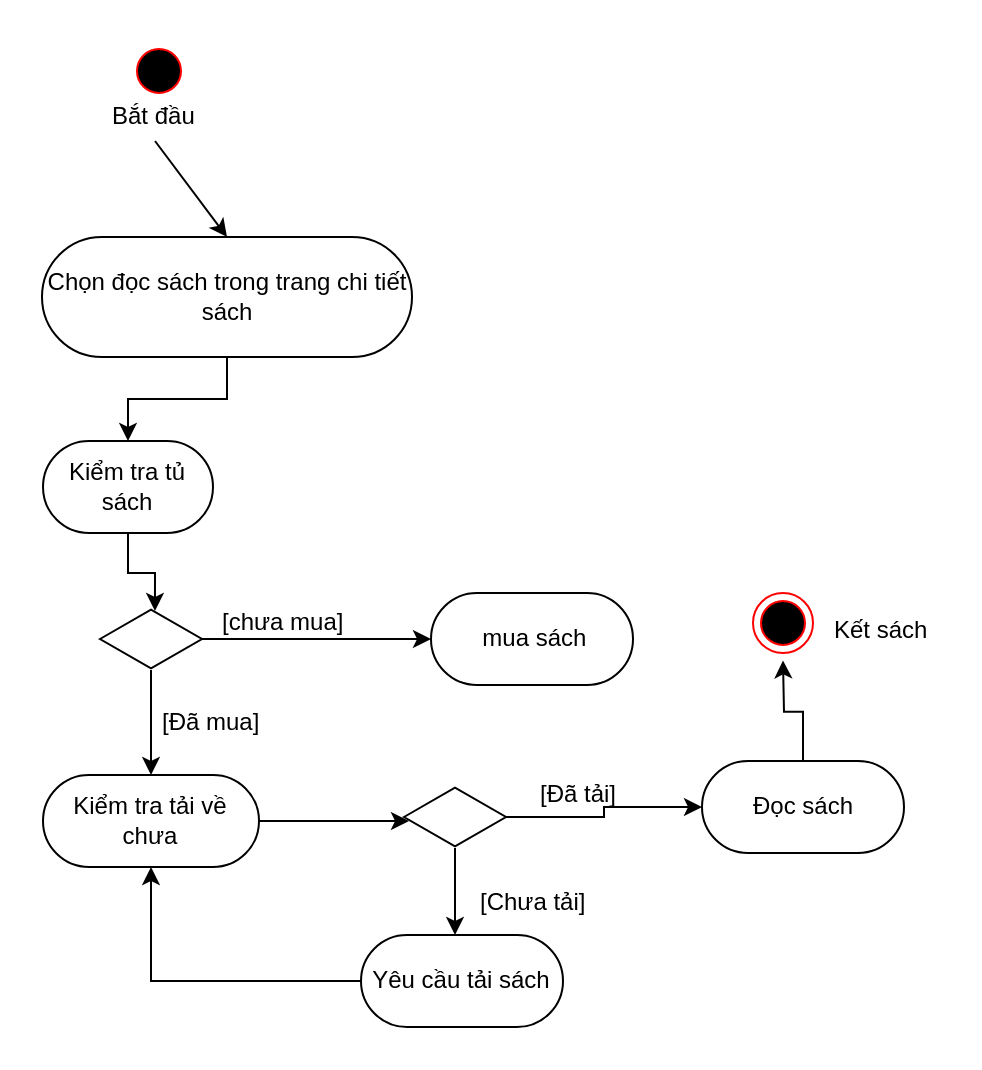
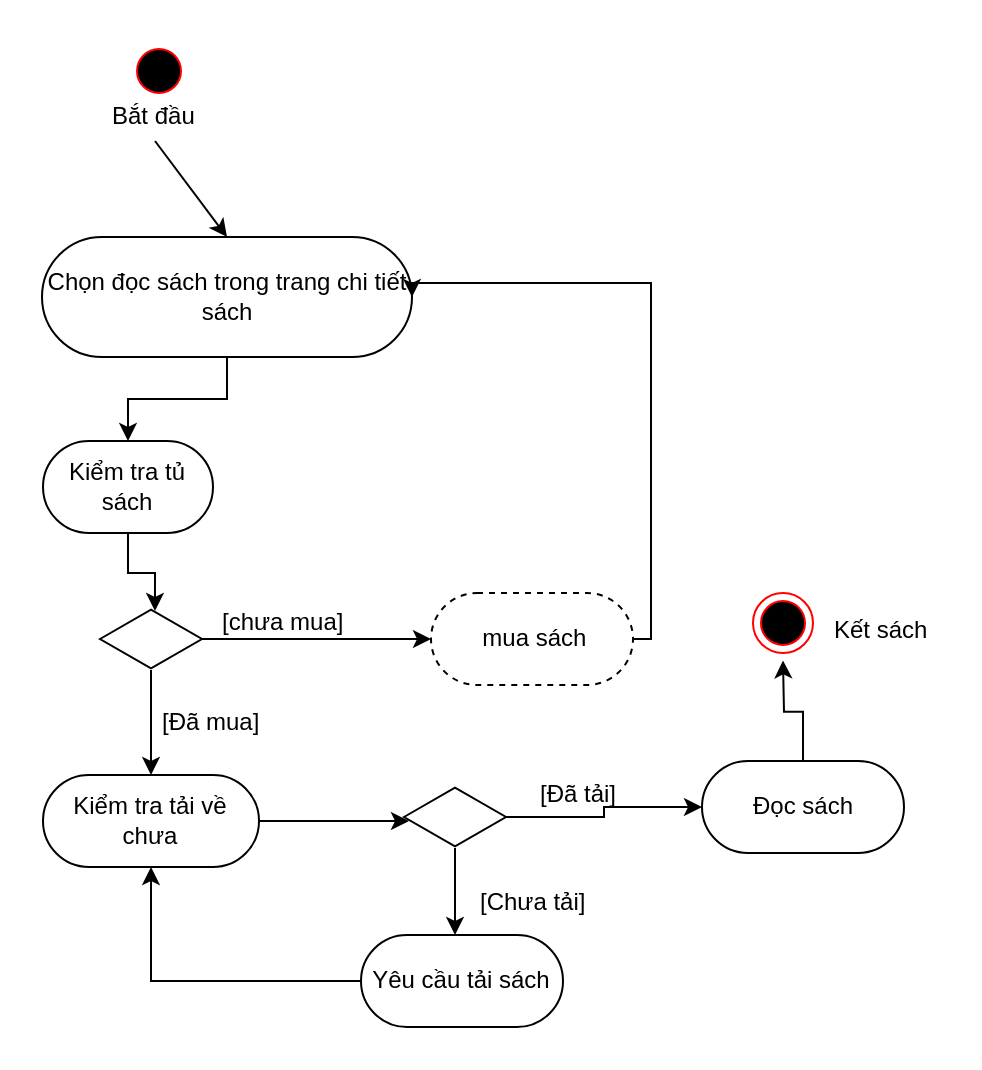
+ <mxCell id="11" style="edgeStyle=orthogonalEdgeStyle;rounded=0;orthogonalLoop=1;jettySize=auto;html=1;entryX=1;entryY=0.5;entryDx=0;entryDy=0;" edge="1" parent="1" source="12" target="5"><mxGeometry relative="1" as="geometry"><mxPoint x="394" y="319" as="targetPoint" /><Array as="points"><mxPoint x="325" y="319" /><mxPoint x="325" y="141" /></Array></mxGeometry></mxCell>
- <mxCell id="12" value="&amp;nbsp;mua sách" style="rounded=1;whiteSpace=wrap;html=1;arcSize=50;" vertex="1" parent="1"><mxGeometry x="215" y="296" width="101" height="46" as="geometry" /></mxCell>
+ <mxCell id="12" value="&amp;nbsp;mua sách" style="rounded=1;whiteSpace=wrap;html=1;arcSize=50;dashed=1;" vertex="1" parent="1"><mxGeometry x="215" y="296" width="101" height="46" as="geometry" /></mxCell>
